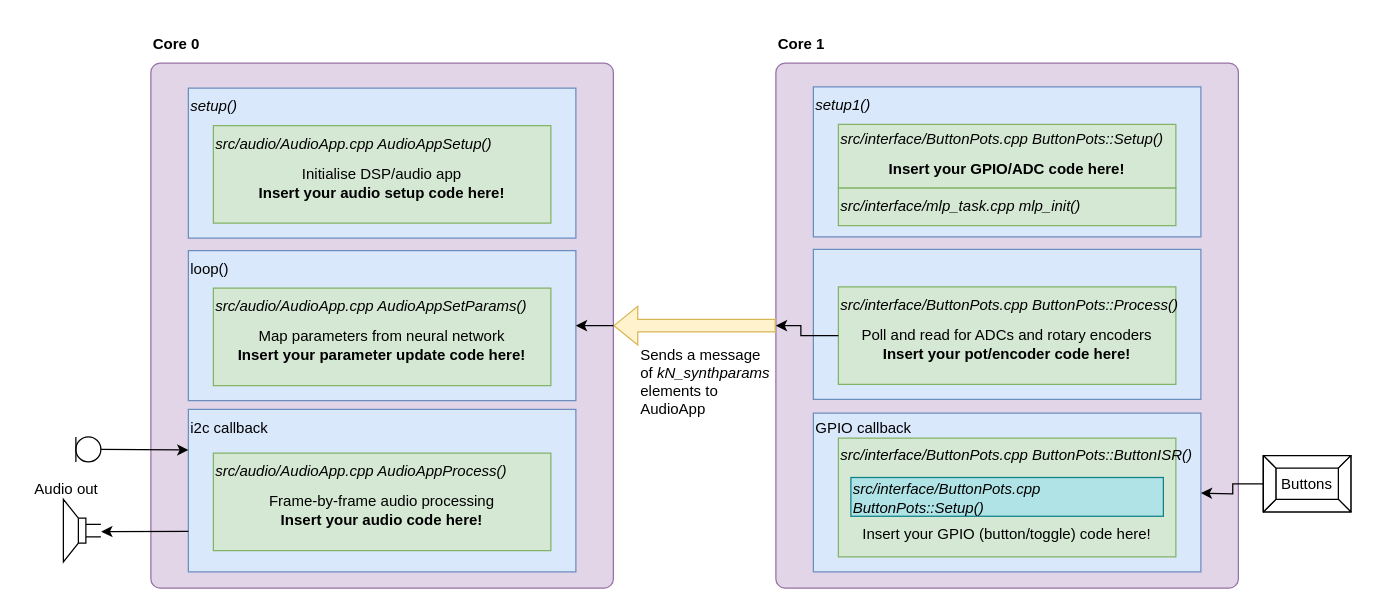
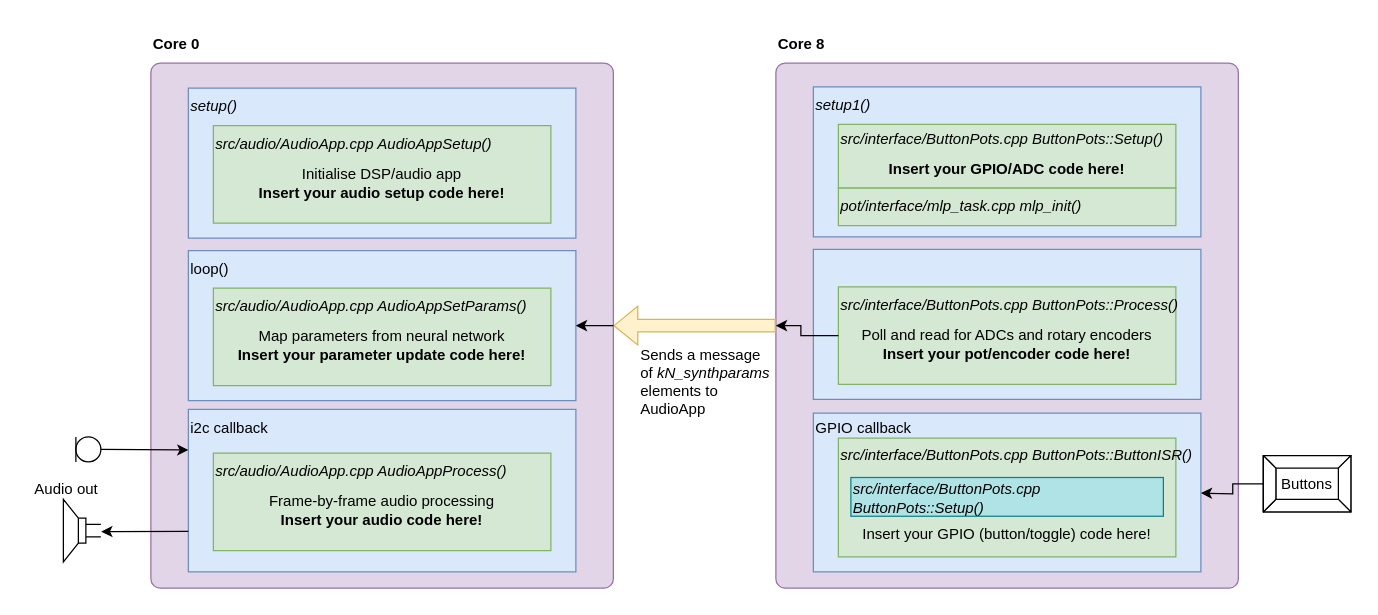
- <mxCell id="6" value="Core 1" style="text;html=1;align=left;verticalAlign=middle;whiteSpace=wrap;rounded=0;fontStyle=1" vertex="1" parent="1"><mxGeometry x="620" y="20" width="60" height="30" as="geometry" /></mxCell>
+ <mxCell id="6" value="Core 8" style="text;html=1;align=left;verticalAlign=middle;whiteSpace=wrap;rounded=0;fontStyle=1" vertex="1" parent="1"><mxGeometry x="620" y="20" width="60" height="30" as="geometry" /></mxCell>
- <mxCell id="31" value="src/interface/mlp_task.cpp mlp_init()" style="text;html=1;align=left;verticalAlign=middle;whiteSpace=wrap;rounded=0;fontStyle=2;fillColor=#d5e8d4;strokeColor=#82b366;" vertex="1" parent="1"><mxGeometry x="670" y="150" width="270" height="30" as="geometry" /></mxCell>
+ <mxCell id="31" value="pot/interface/mlp_task.cpp mlp_init()" style="text;html=1;align=left;verticalAlign=middle;whiteSpace=wrap;rounded=0;fontStyle=2;fillColor=#d5e8d4;strokeColor=#82b366;" vertex="1" parent="1"><mxGeometry x="670" y="150" width="270" height="30" as="geometry" /></mxCell>
